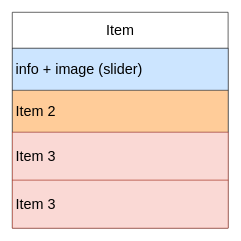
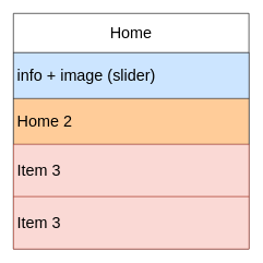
- <mxCell id="2" value="&lt;font style=&quot;font-size: 24px;&quot;&gt;Item&lt;/font&gt;" style="swimlane;fontStyle=0;childLayout=stackLayout;horizontal=1;startSize=60;horizontalStack=0;resizeParent=1;resizeParentMax=0;resizeLast=0;collapsible=1;marginBottom=0;whiteSpace=wrap;html=1;" vertex="1" parent="1"><mxGeometry x="20" y="20" width="360" height="360" as="geometry" /></mxCell>
+ <mxCell id="2" value="&lt;font style=&quot;font-size: 24px;&quot;&gt;Home&lt;/font&gt;" style="swimlane;fontStyle=0;childLayout=stackLayout;horizontal=1;startSize=60;horizontalStack=0;resizeParent=1;resizeParentMax=0;resizeLast=0;collapsible=1;marginBottom=0;whiteSpace=wrap;html=1;" vertex="1" parent="1"><mxGeometry x="20" y="20" width="360" height="360" as="geometry" /></mxCell>
- <mxCell id="4" value="&lt;font style=&quot;font-size: 24px;&quot;&gt;Item 2&lt;/font&gt;" style="text;strokeColor=#36393d;fillColor=#ffcc99;align=left;verticalAlign=middle;spacingLeft=4;spacingRight=4;overflow=hidden;points=[[0,0.5],[1,0.5]];portConstraint=eastwest;rotatable=0;whiteSpace=wrap;html=1;" vertex="1" parent="2"><mxGeometry y="130" width="360" height="70" as="geometry" /></mxCell>
+ <mxCell id="4" value="&lt;font style=&quot;font-size: 24px;&quot;&gt;Home 2&lt;/font&gt;" style="text;strokeColor=#36393d;fillColor=#ffcc99;align=left;verticalAlign=middle;spacingLeft=4;spacingRight=4;overflow=hidden;points=[[0,0.5],[1,0.5]];portConstraint=eastwest;rotatable=0;whiteSpace=wrap;html=1;" vertex="1" parent="2"><mxGeometry y="130" width="360" height="70" as="geometry" /></mxCell>
